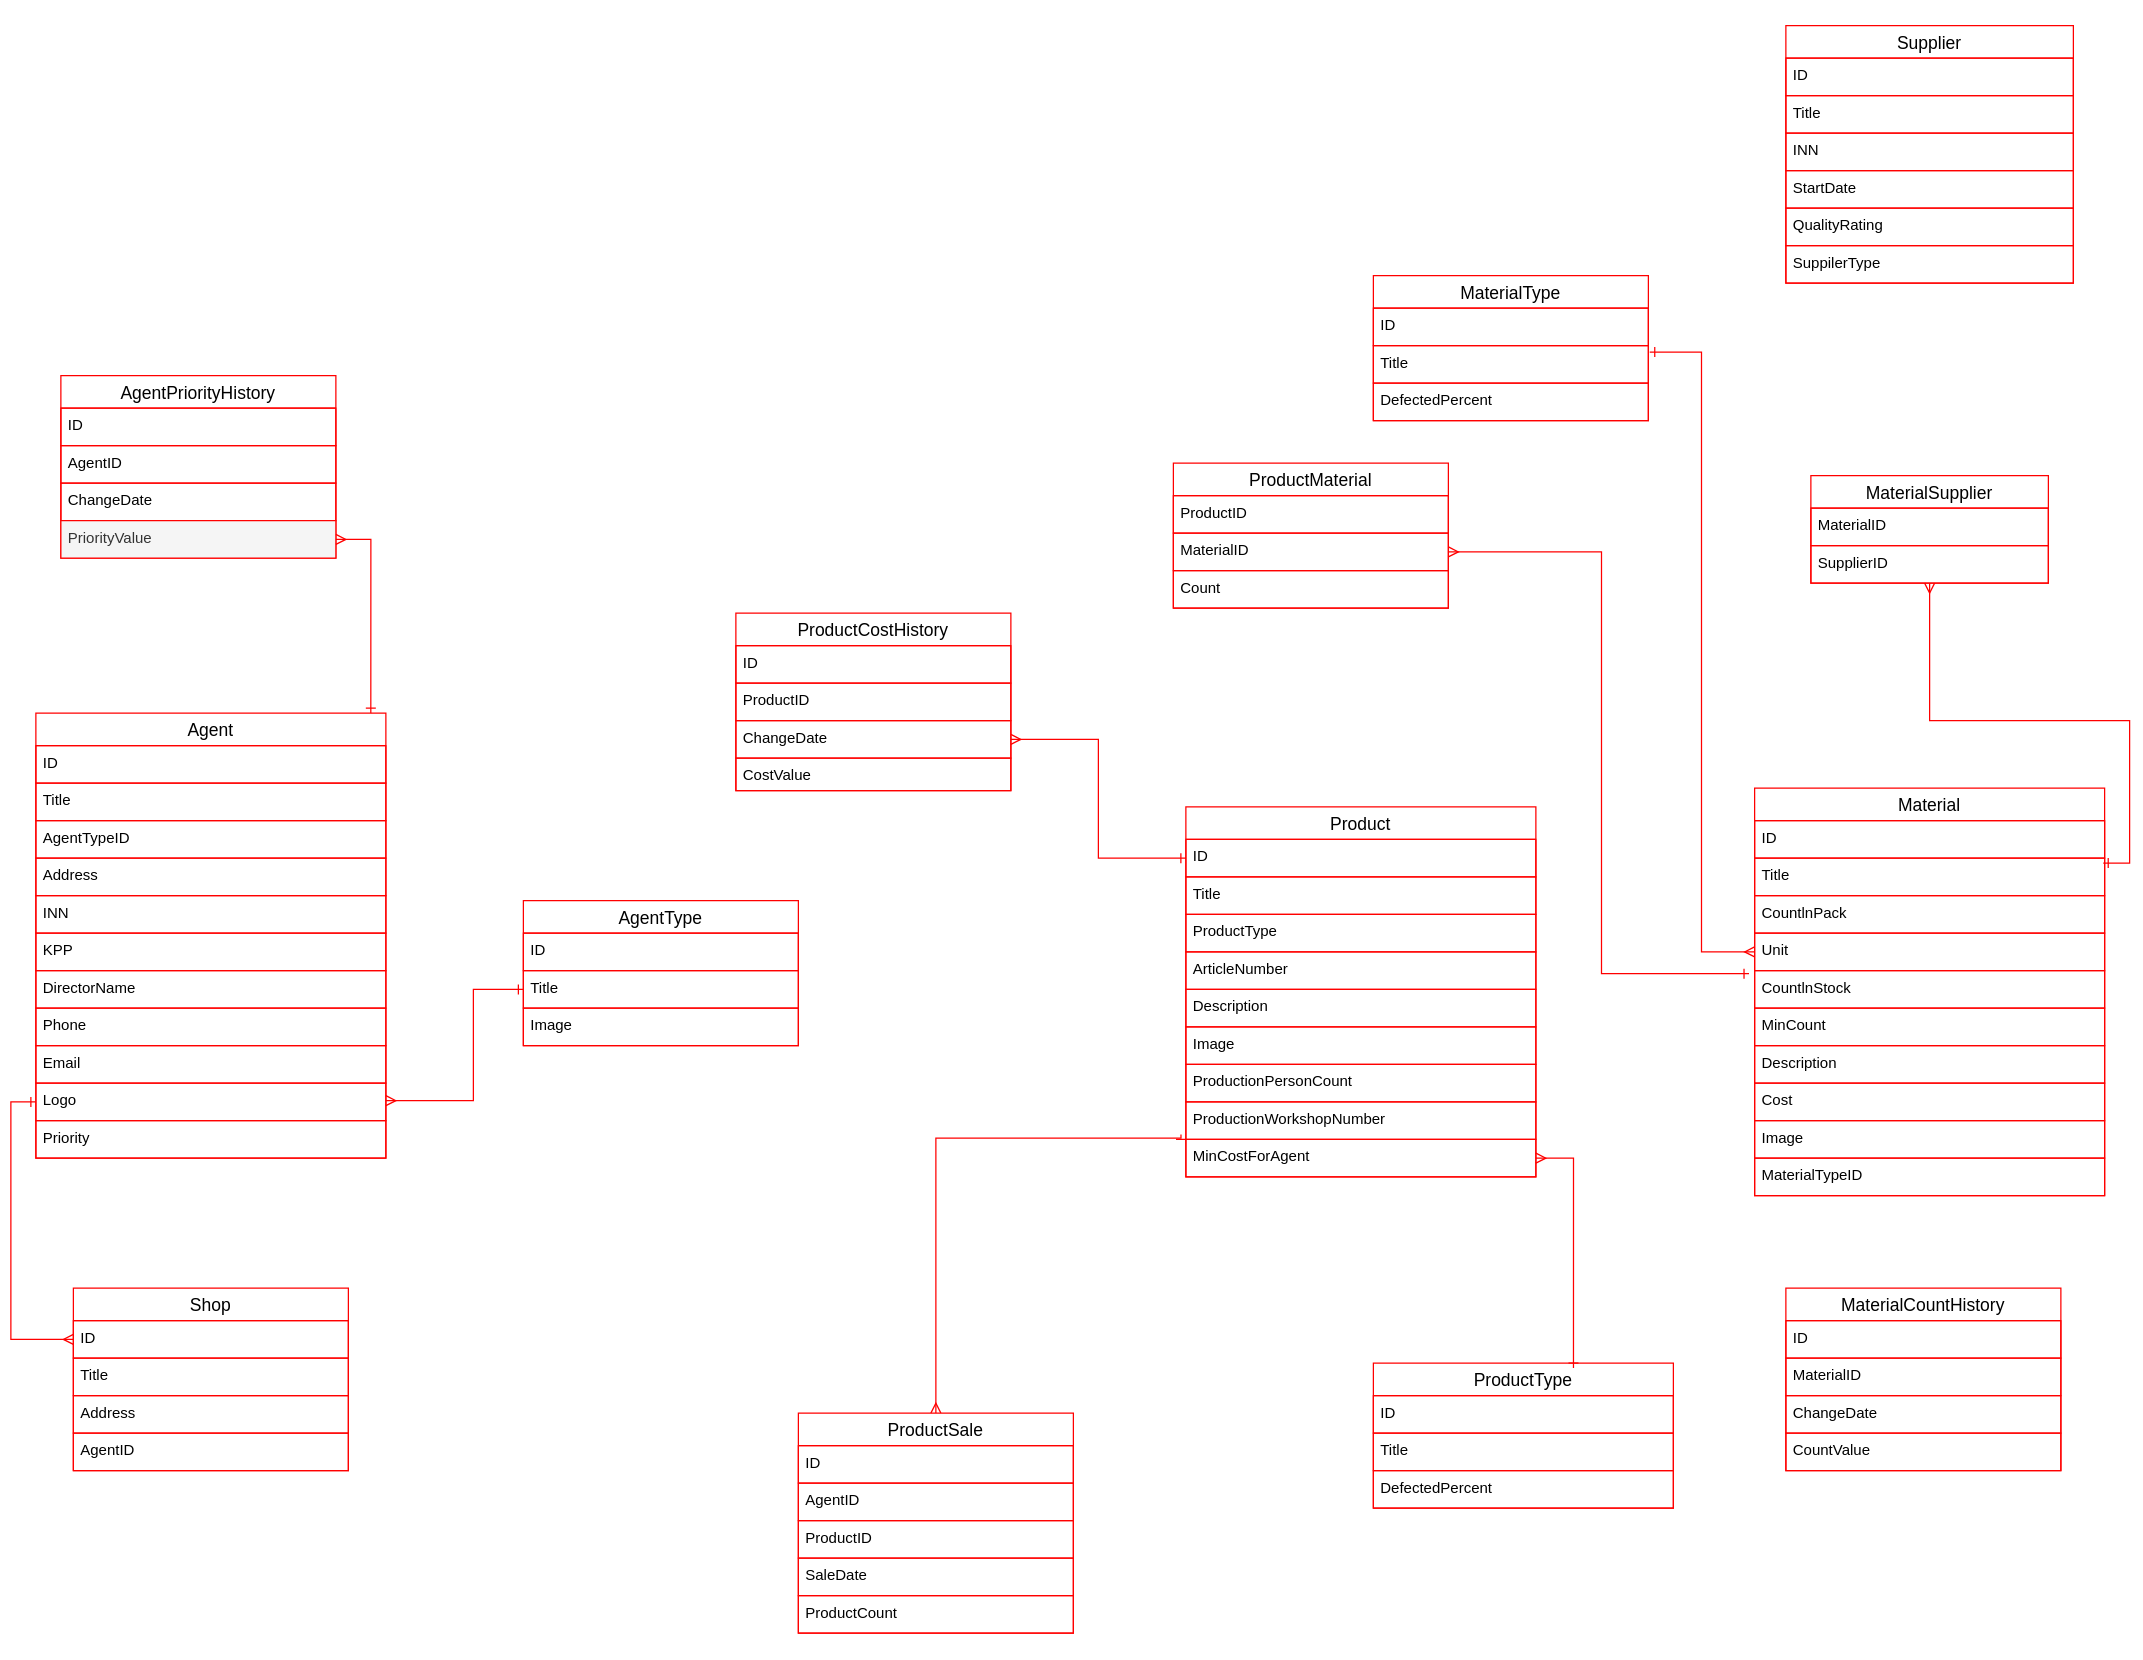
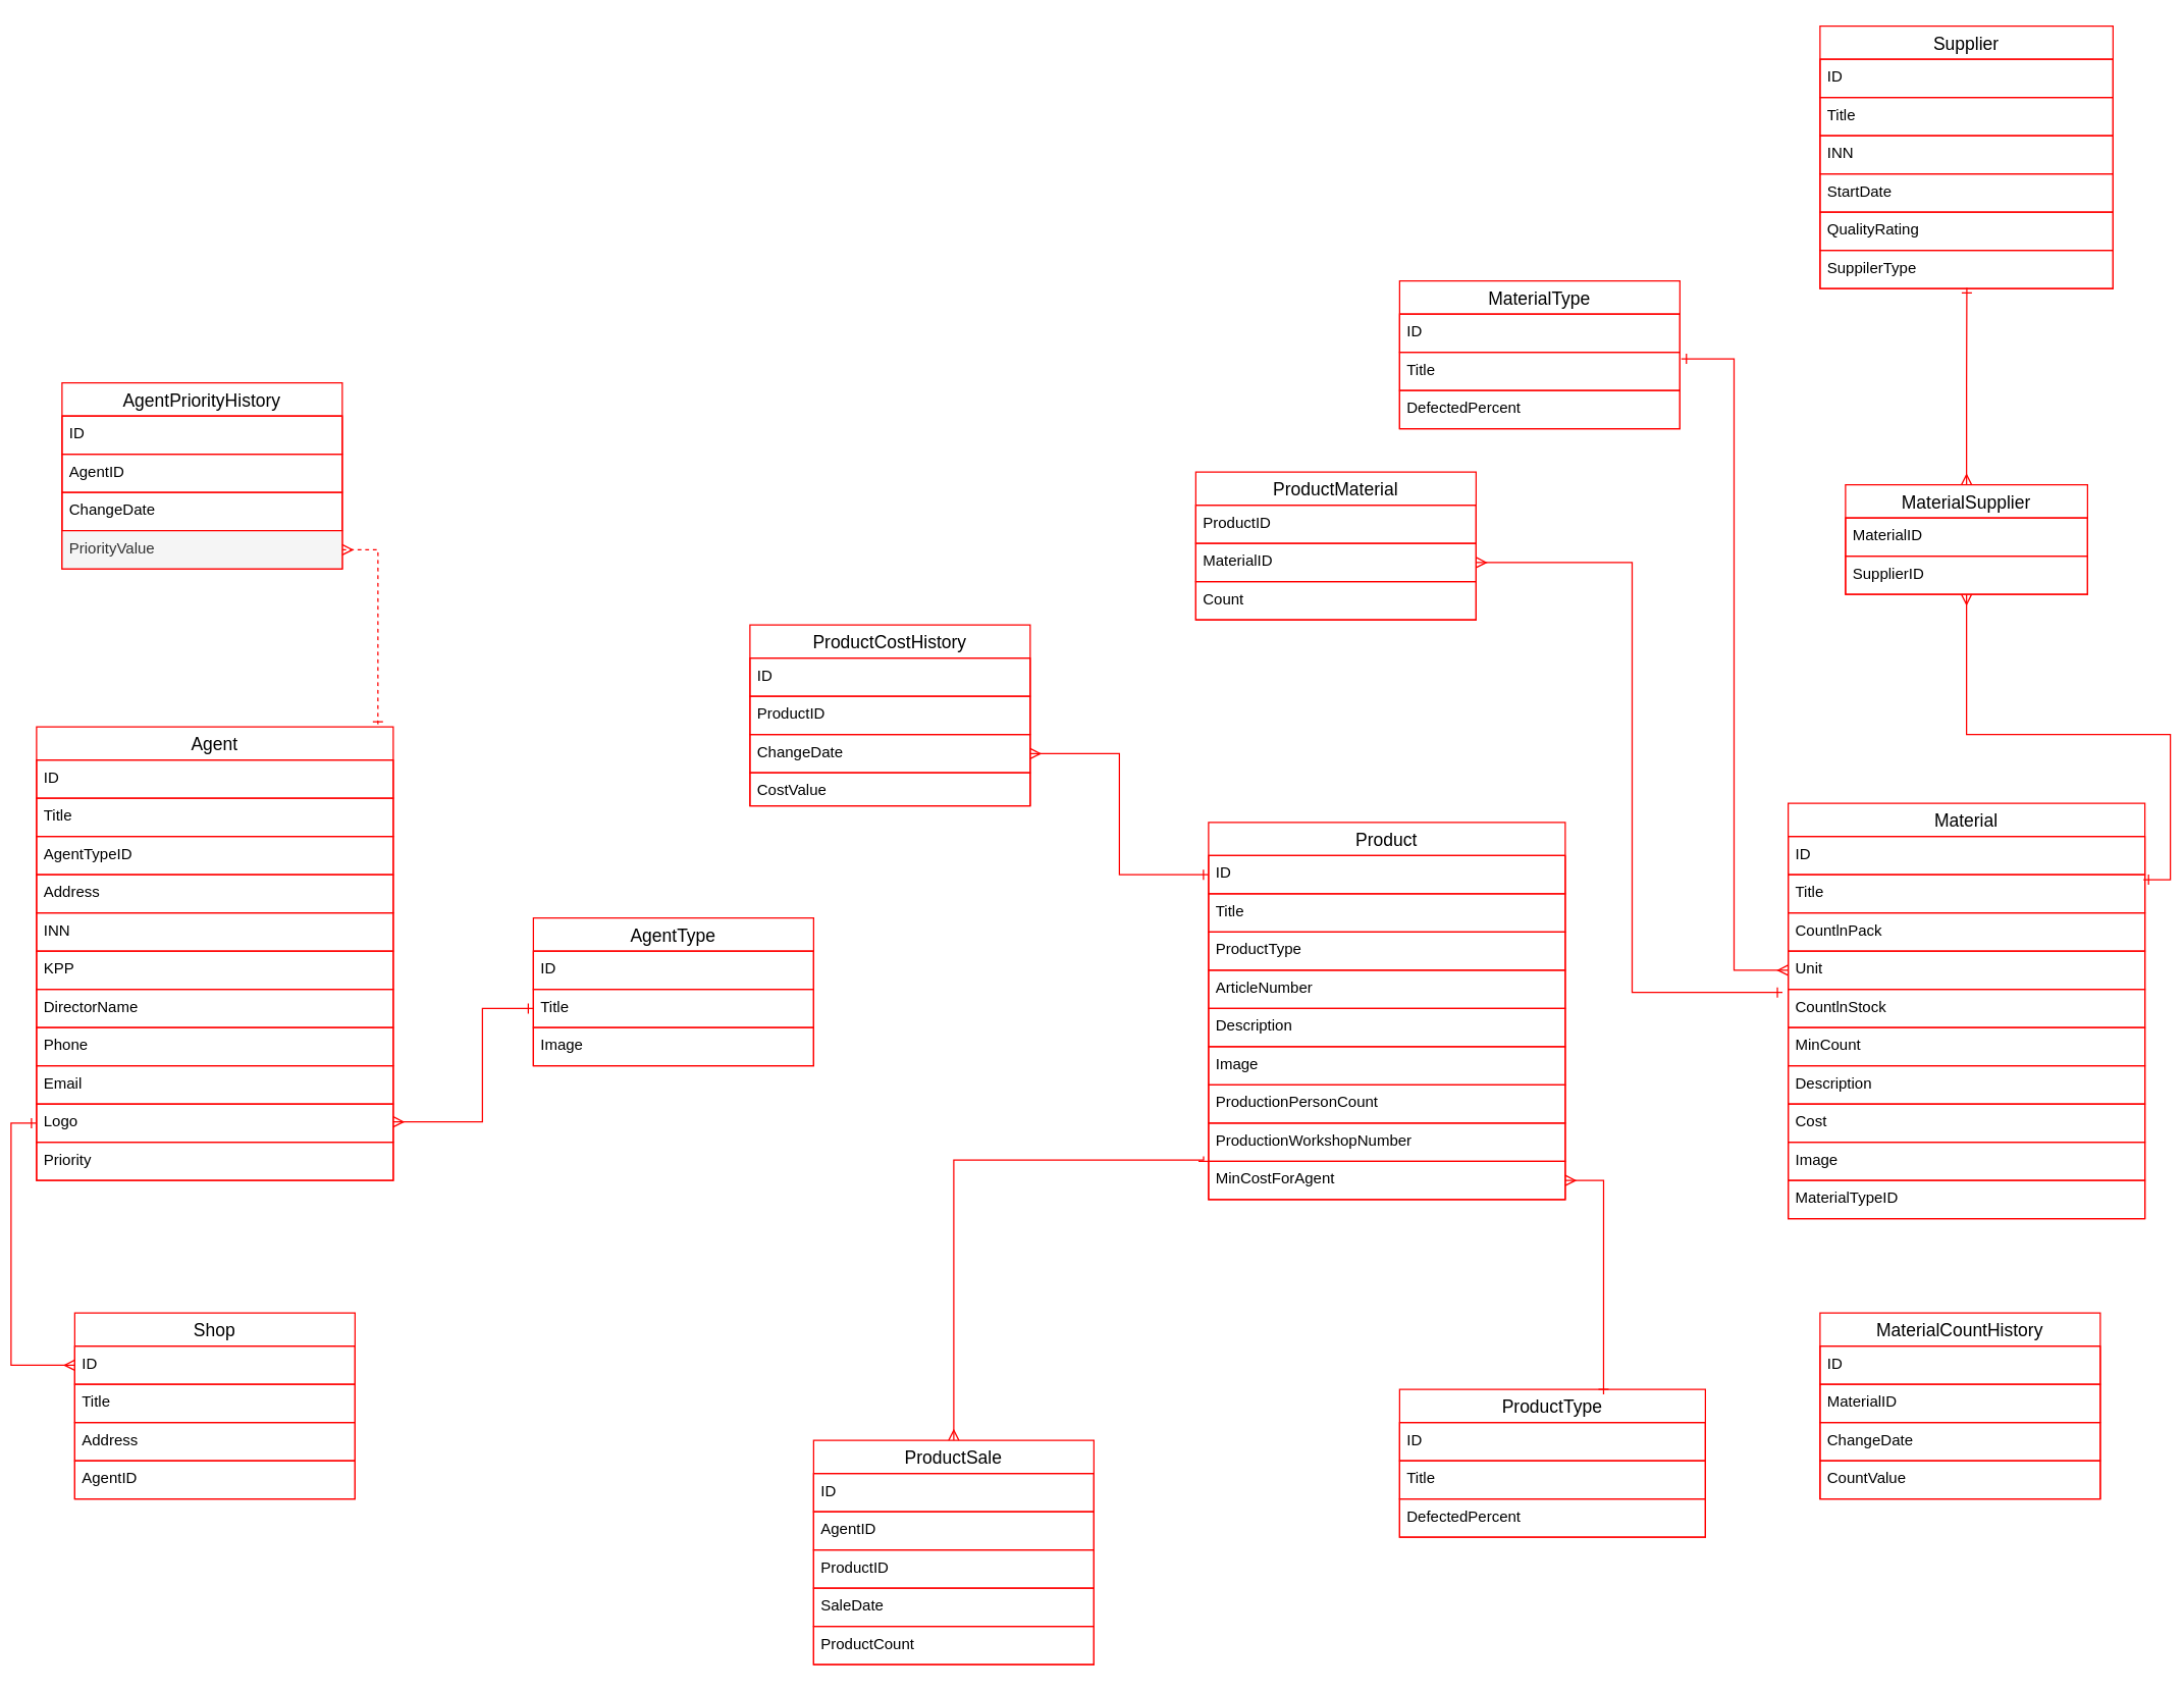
+ <mxCell id="13" style="edgeStyle=orthogonalEdgeStyle;rounded=0;orthogonalLoop=1;jettySize=auto;html=1;entryX=0.501;entryY=0.977;entryDx=0;entryDy=0;entryPerimeter=0;startArrow=ERmany;startFill=0;endArrow=ERone;endFill=0;strokeColor=#FF0000;" parent="1" source="15" target="12" edge="1"><mxGeometry relative="1" as="geometry" /></mxCell>
- <mxCell id="90" style="edgeStyle=orthogonalEdgeStyle;rounded=0;orthogonalLoop=1;jettySize=auto;html=1;entryX=0.957;entryY=0;entryDx=0;entryDy=0;entryPerimeter=0;startArrow=ERmany;startFill=0;endArrow=ERone;endFill=0;strokeColor=#FF0000;exitX=1;exitY=0.5;exitDx=0;exitDy=0;" parent="1" source="77" target="78" edge="1"><mxGeometry relative="1" as="geometry" /></mxCell>
+ <mxCell id="90" style="edgeStyle=orthogonalEdgeStyle;rounded=0;orthogonalLoop=1;jettySize=auto;html=1;entryX=0.957;entryY=0;entryDx=0;entryDy=0;entryPerimeter=0;startArrow=ERmany;startFill=0;endArrow=ERone;endFill=0;strokeColor=#FF0000;exitX=1;exitY=0.5;exitDx=0;exitDy=0;dashed=1;" parent="1" source="77" target="78" edge="1"><mxGeometry relative="1" as="geometry" /></mxCell>
